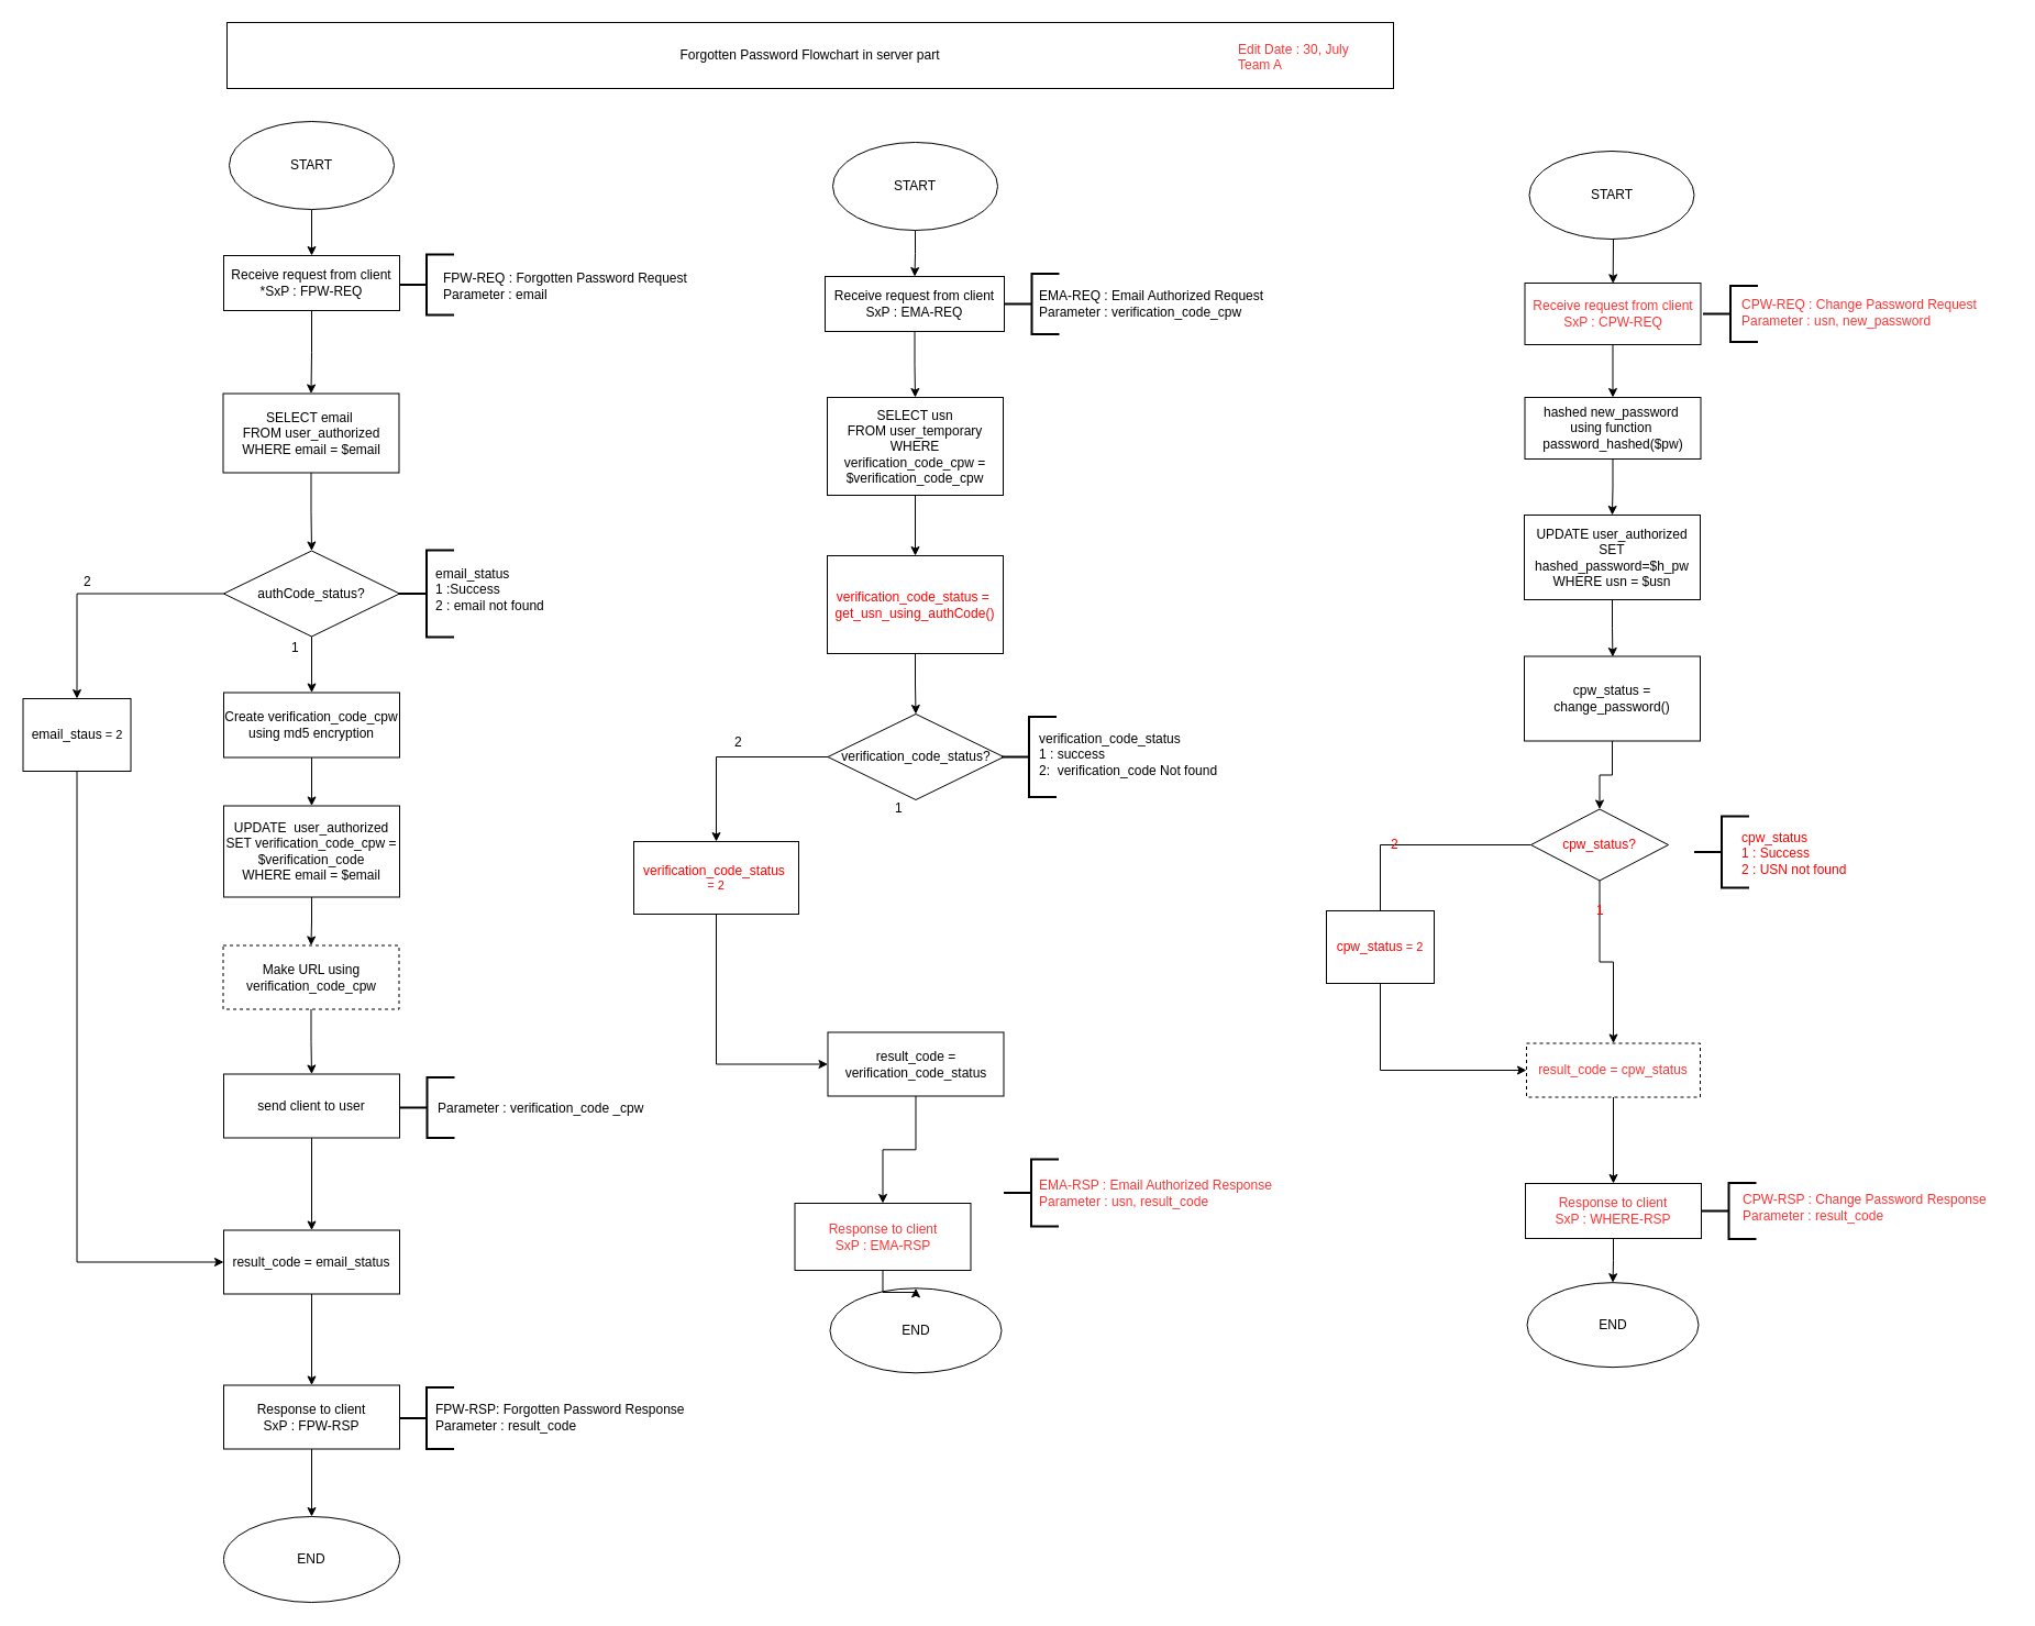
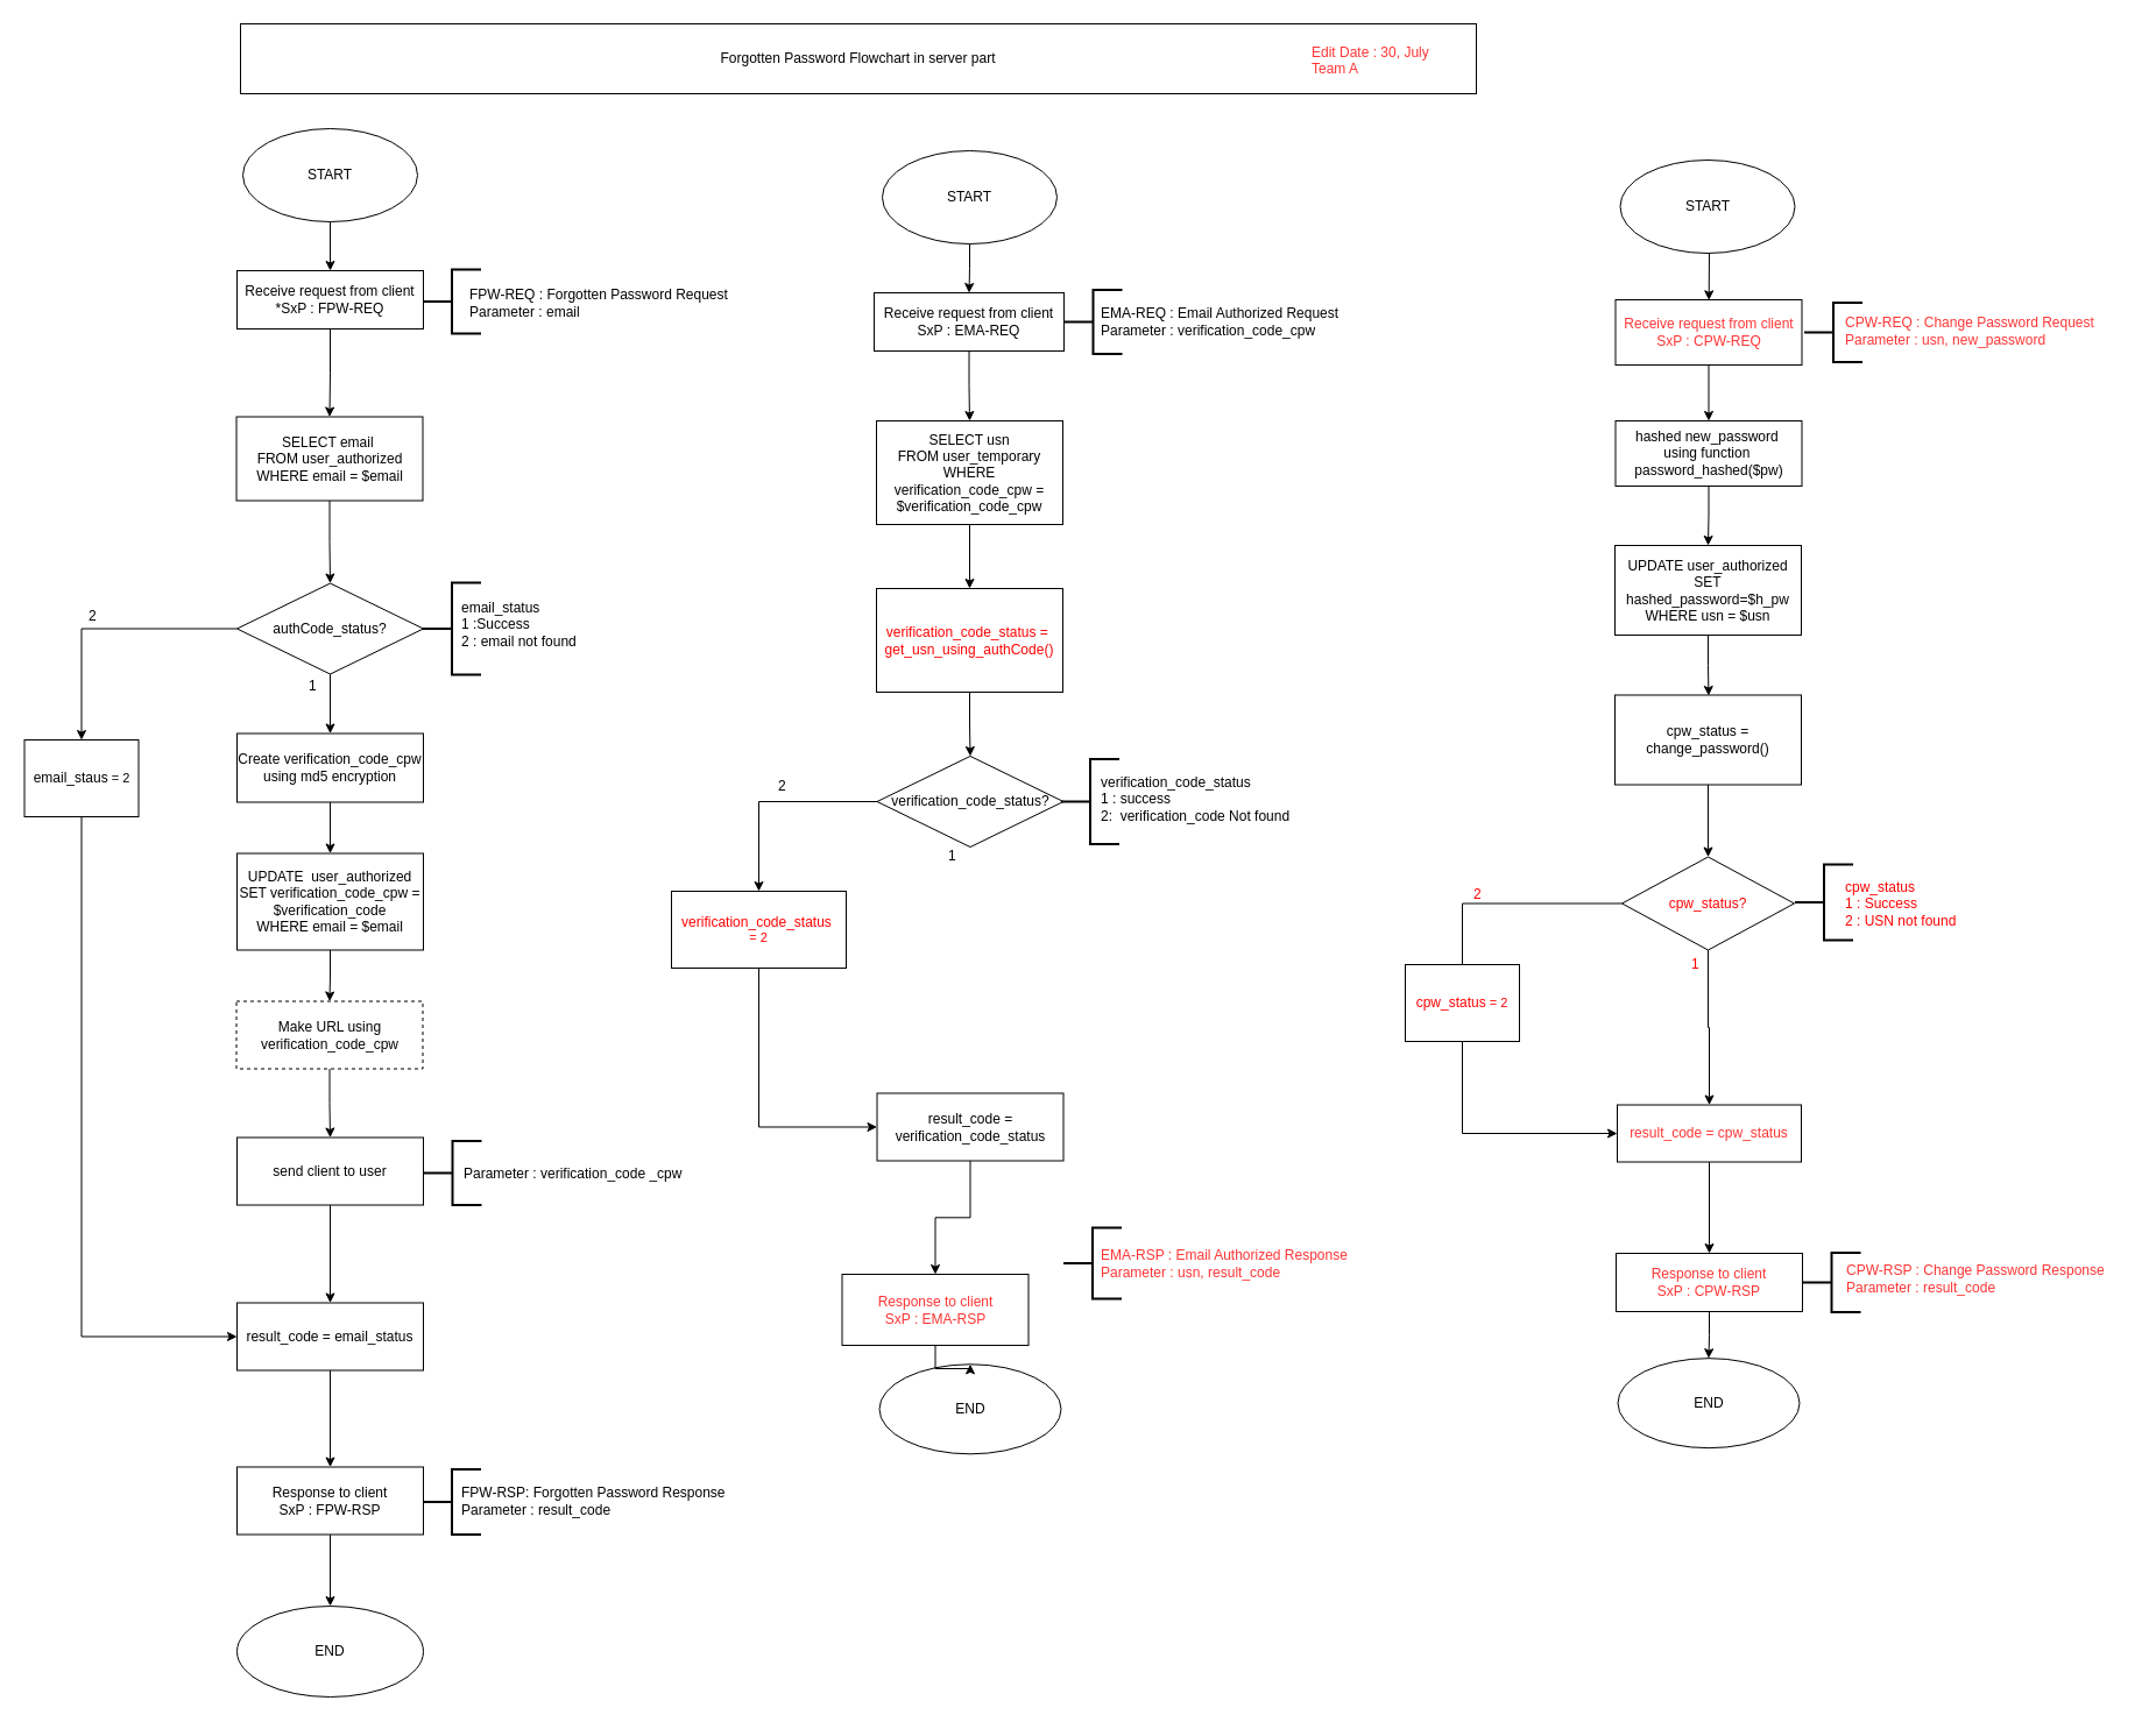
- <mxCell id="78" value="cpw_status?" style="rhombus;whiteSpace=wrap;html=1;fontColor=#FF0000;" parent="1" vertex="1"><mxGeometry x="1392" y="735.5" width="125" height="65" as="geometry" /></mxCell>
+ <mxCell id="78" value="cpw_status?" style="rhombus;whiteSpace=wrap;html=1;fontColor=#FF0000;" parent="1" vertex="1"><mxGeometry x="1392" y="735.5" width="148" height="80" as="geometry" /></mxCell>
- <mxCell id="83" value="&lt;font color=&quot;#ff3333&quot;&gt;result_code = cpw_status&lt;/font&gt;" style="whiteSpace=wrap;html=1;dashed=1;" parent="1" vertex="1"><mxGeometry x="1388" y="948.5" width="158" height="49" as="geometry" /></mxCell>
+ <mxCell id="83" value="&lt;font color=&quot;#ff3333&quot;&gt;result_code = cpw_status&lt;/font&gt;" style="whiteSpace=wrap;html=1;" parent="1" vertex="1"><mxGeometry x="1388" y="948.5" width="158" height="49" as="geometry" /></mxCell>
- <mxCell id="54" value="&lt;span style=&quot;color: rgb(255 , 51 , 51)&quot;&gt;Response to client&lt;/span&gt;&lt;br style=&quot;color: rgb(255 , 51 , 51)&quot;&gt;&lt;span style=&quot;color: rgb(255 , 51 , 51)&quot;&gt;SxP : WHERE-RSP&lt;/span&gt;" style="whiteSpace=wrap;html=1;" parent="1" vertex="1"><mxGeometry x="1387" y="1076" width="160" height="50" as="geometry" /></mxCell>
+ <mxCell id="54" value="&lt;span style=&quot;color: rgb(255 , 51 , 51)&quot;&gt;Response to client&lt;/span&gt;&lt;br style=&quot;color: rgb(255 , 51 , 51)&quot;&gt;&lt;span style=&quot;color: rgb(255 , 51 , 51)&quot;&gt;SxP : CPW-RSP&lt;/span&gt;" style="whiteSpace=wrap;html=1;" parent="1" vertex="1"><mxGeometry x="1387" y="1076" width="160" height="50" as="geometry" /></mxCell>
